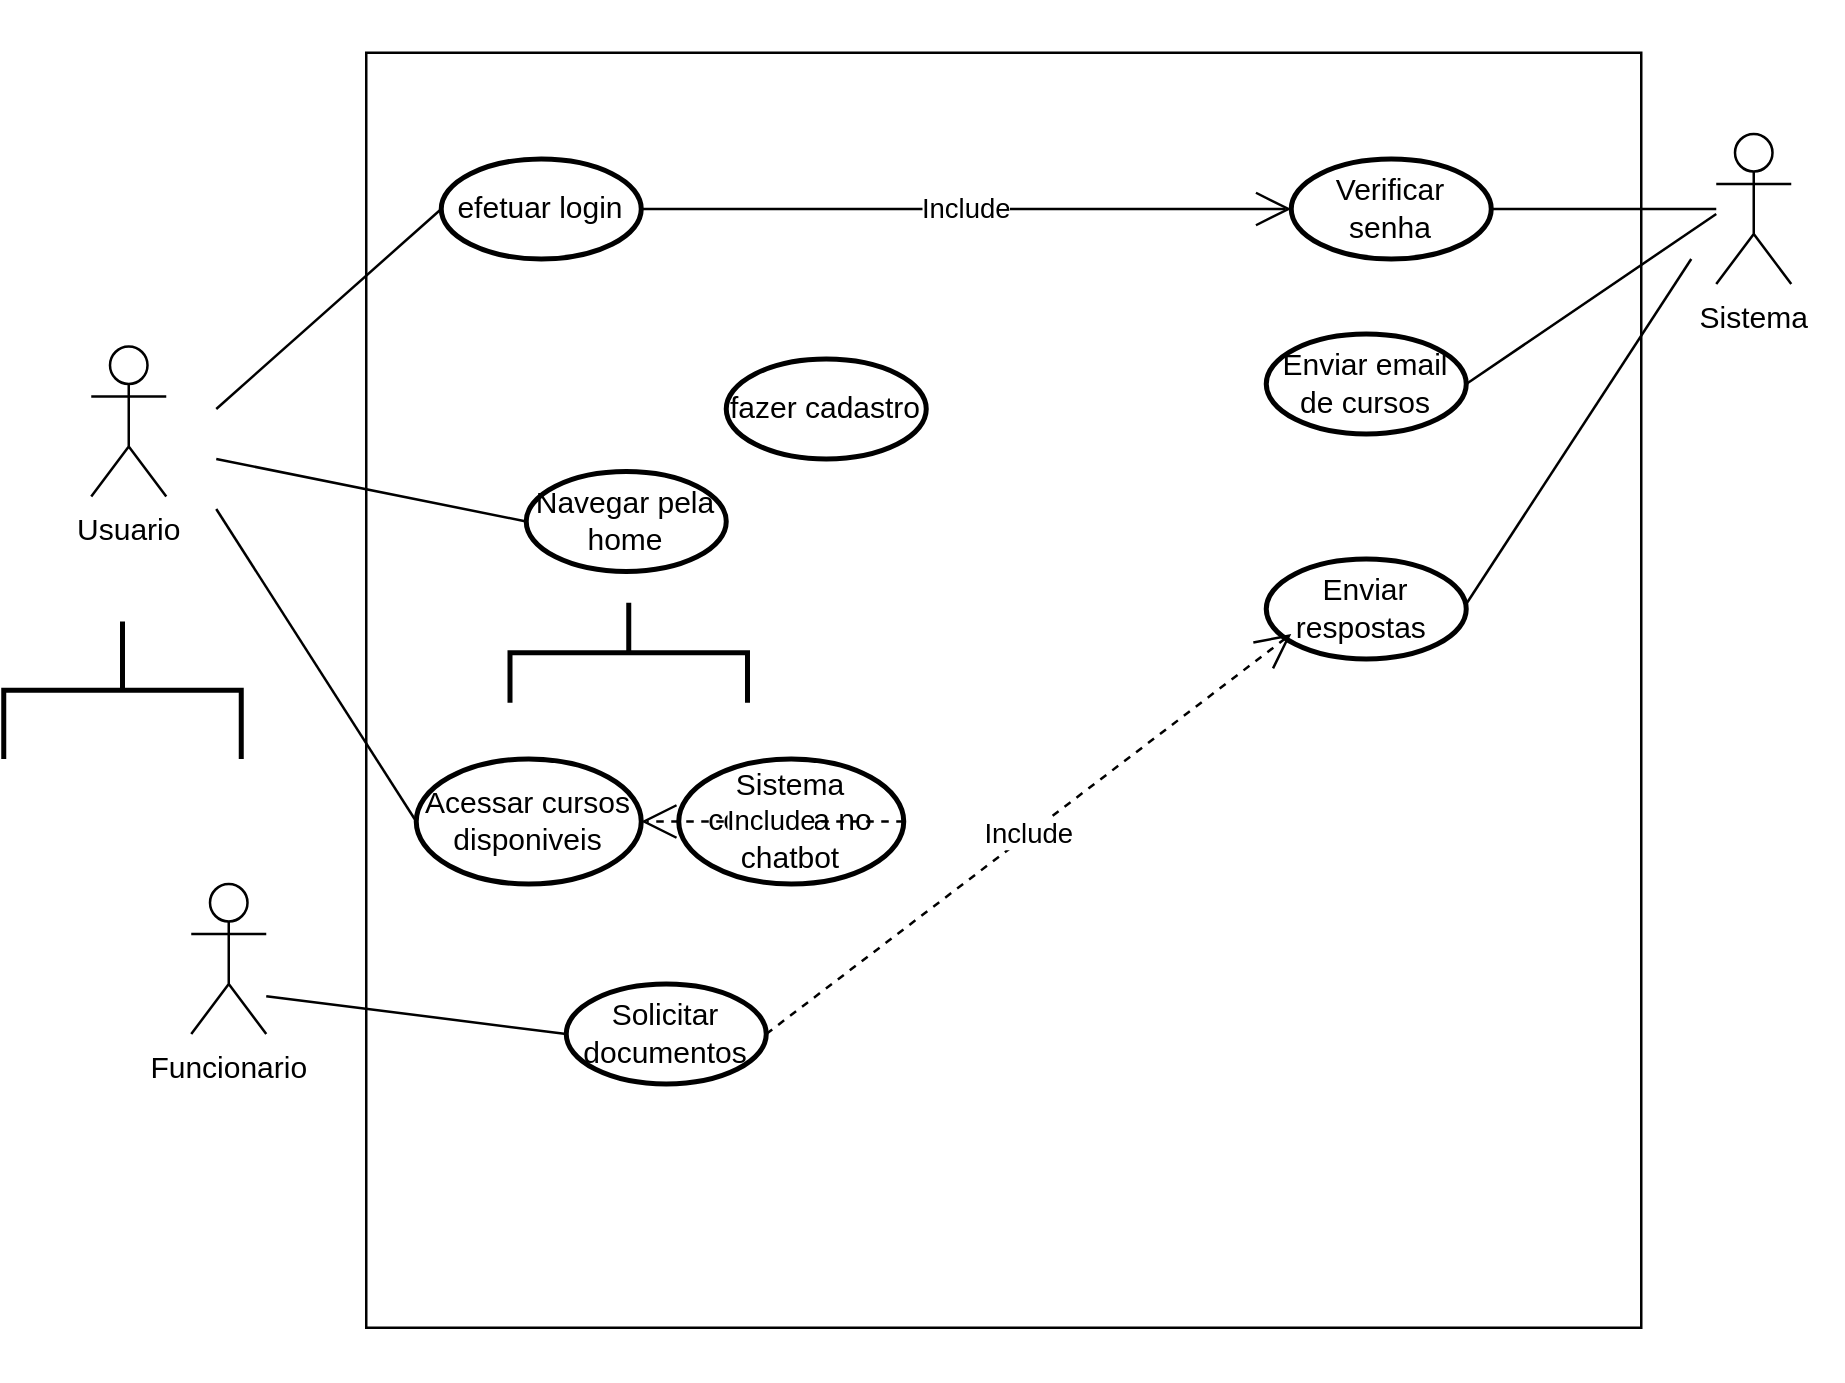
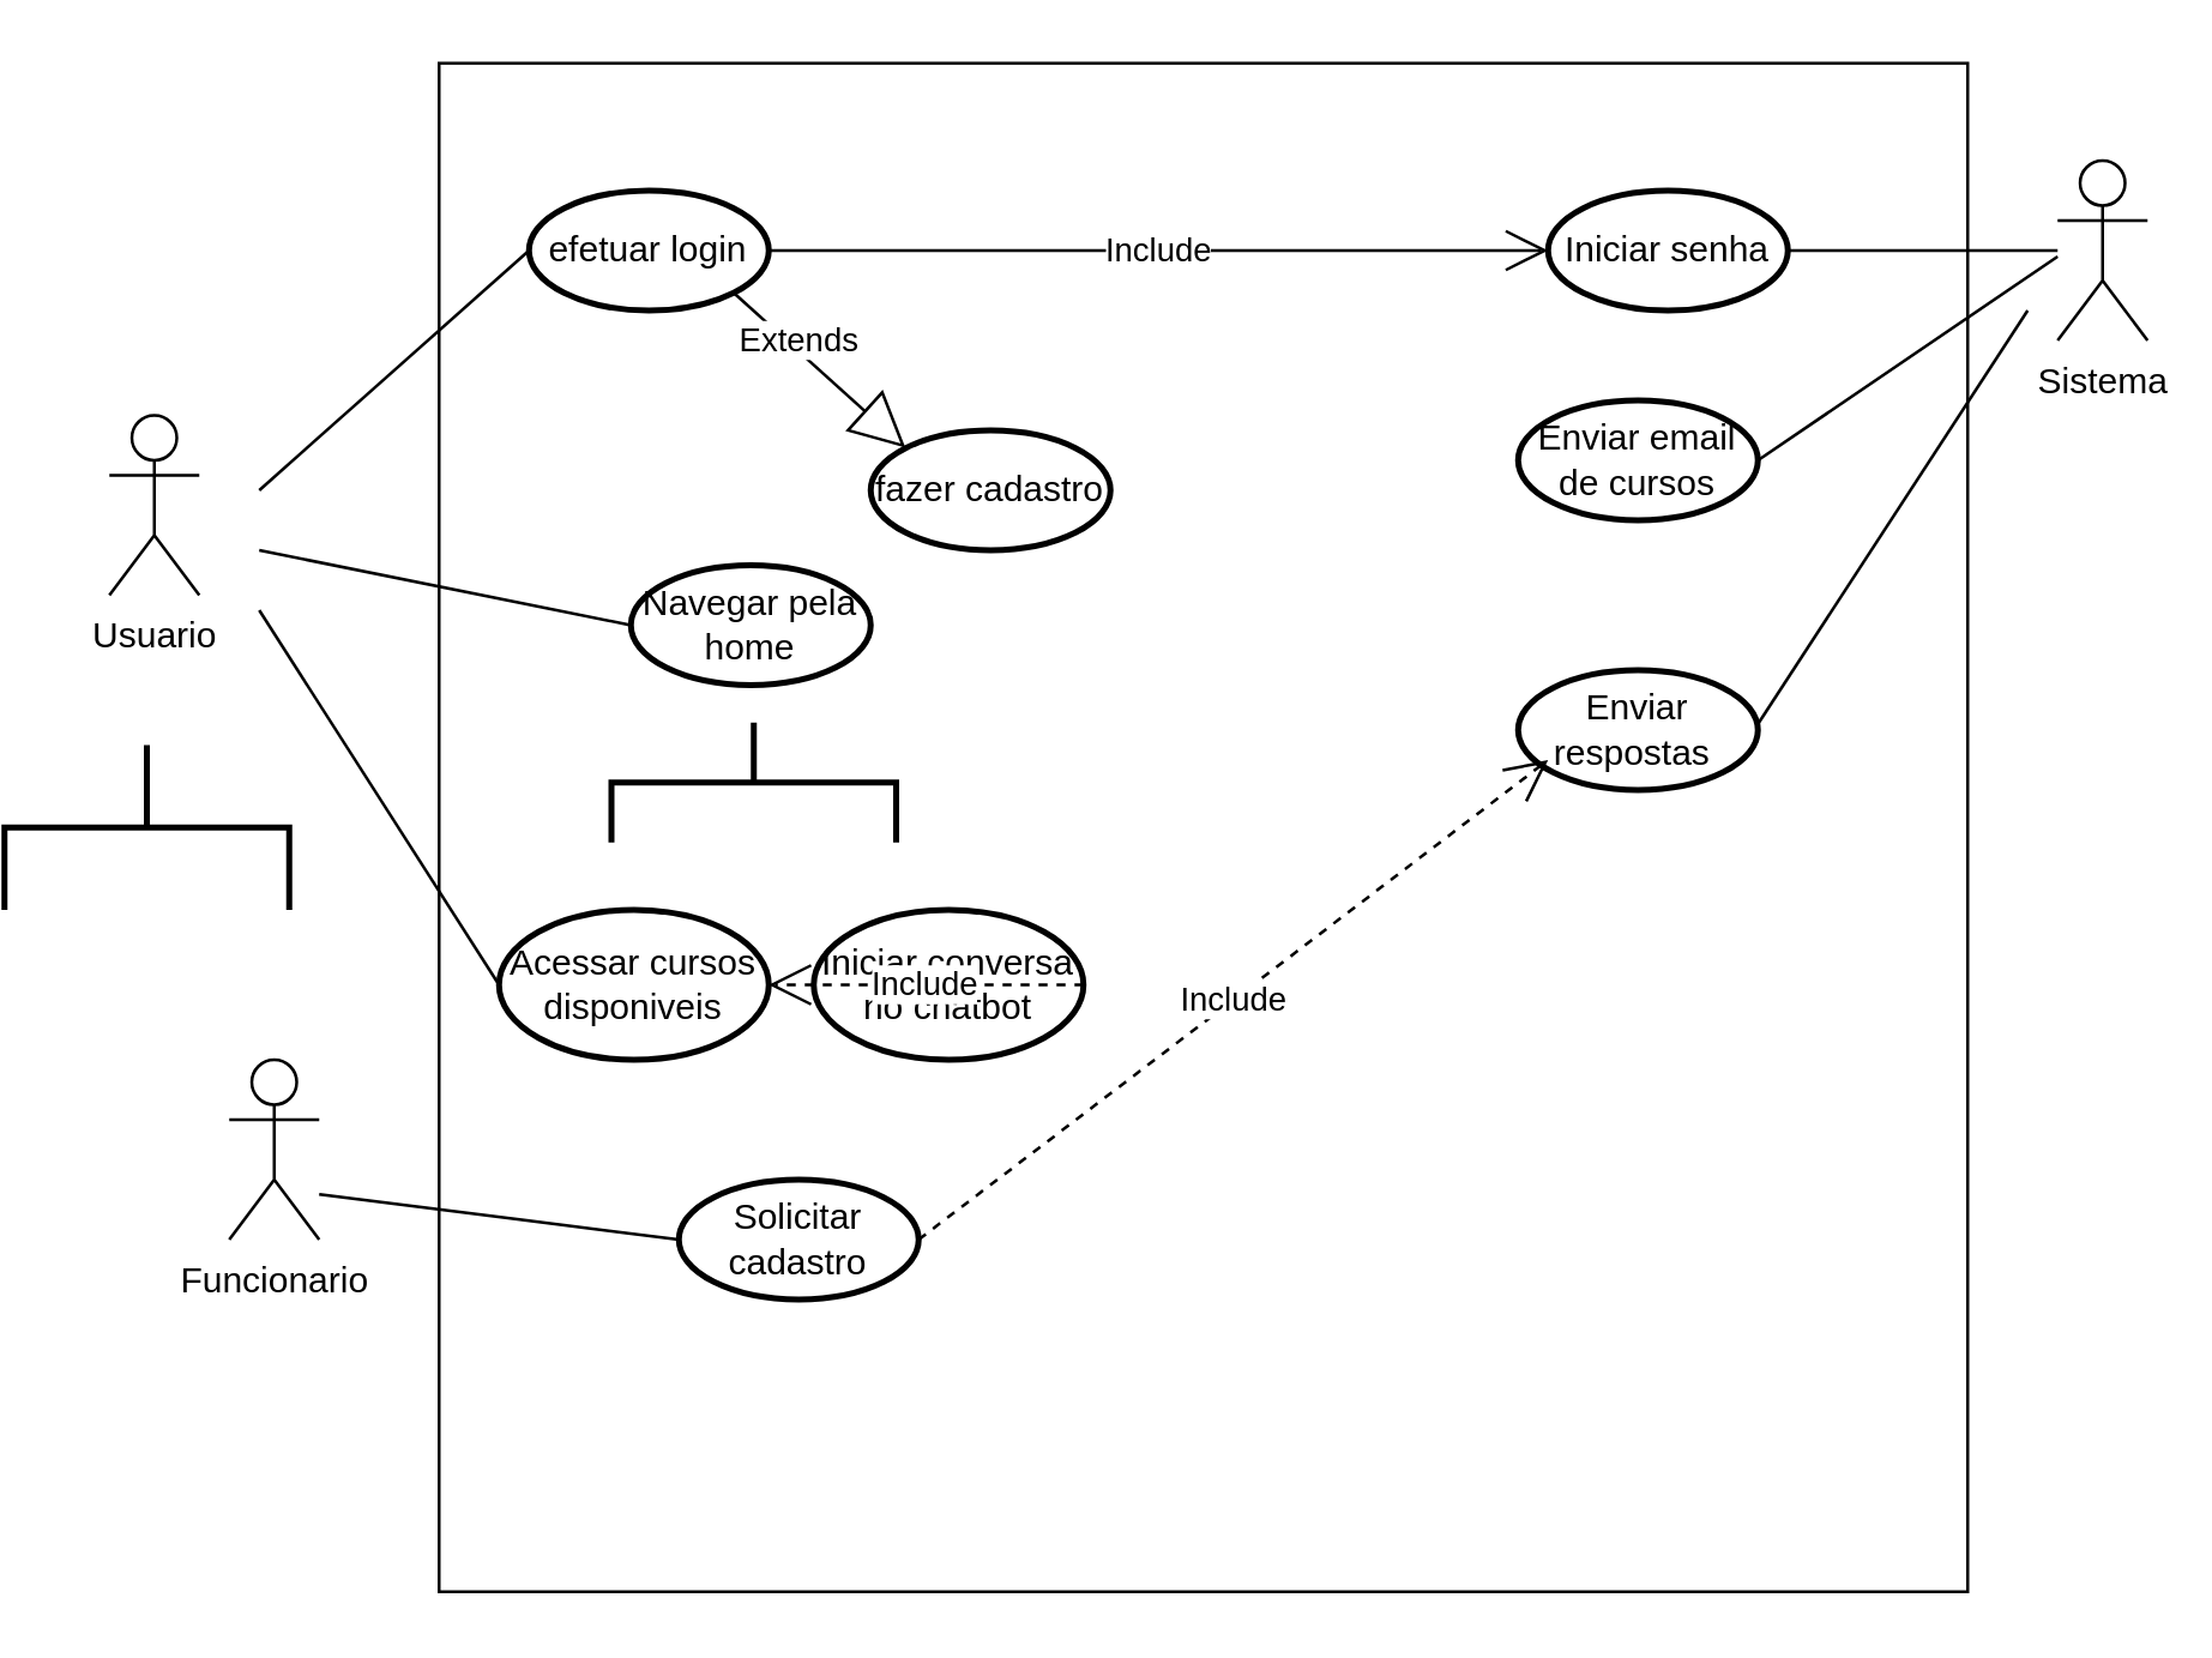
- <mxCell id="8" value="Verificar senha" style="strokeWidth=2;html=1;shape=mxgraph.flowchart.start_1;whiteSpace=wrap;" vertex="1" parent="1"><mxGeometry x="515" y="63" width="80" height="40" as="geometry" /></mxCell>
+ <mxCell id="8" value="Iniciar senha" style="strokeWidth=2;html=1;shape=mxgraph.flowchart.start_1;whiteSpace=wrap;" vertex="1" parent="1"><mxGeometry x="515" y="63" width="80" height="40" as="geometry" /></mxCell>
+ <mxCell id="11" value="Extends" style="endArrow=block;endSize=16;endFill=0;html=1;rounded=0;exitX=0.855;exitY=0.855;exitDx=0;exitDy=0;exitPerimeter=0;entryX=0.145;entryY=0.145;entryDx=0;entryDy=0;entryPerimeter=0;" edge="1" parent="1" source="7" target="10"><mxGeometry x="-0.309" y="3" width="160" relative="1" as="geometry"><mxPoint x="285" y="223" as="sourcePoint" /><mxPoint x="445" y="223" as="targetPoint" /><mxPoint as="offset" /></mxGeometry></mxCell>
- <mxCell id="14" value="Sistema conversa no chatbot" style="strokeWidth=2;html=1;shape=mxgraph.flowchart.start_1;whiteSpace=wrap;" vertex="1" parent="1"><mxGeometry x="270" y="303" width="90" height="50" as="geometry" /></mxCell>
+ <mxCell id="14" value="Iniciar conversa no chatbot" style="strokeWidth=2;html=1;shape=mxgraph.flowchart.start_1;whiteSpace=wrap;" vertex="1" parent="1"><mxGeometry x="270" y="303" width="90" height="50" as="geometry" /></mxCell>
- <mxCell id="13" value="Solicitar documentos" style="strokeWidth=2;html=1;shape=mxgraph.flowchart.start_1;whiteSpace=wrap;" vertex="1" parent="1"><mxGeometry x="225" y="393" width="80" height="40" as="geometry" /></mxCell>
+ <mxCell id="13" value="Solicitar cadastro" style="strokeWidth=2;html=1;shape=mxgraph.flowchart.start_1;whiteSpace=wrap;" vertex="1" parent="1"><mxGeometry x="225" y="393" width="80" height="40" as="geometry" /></mxCell>
